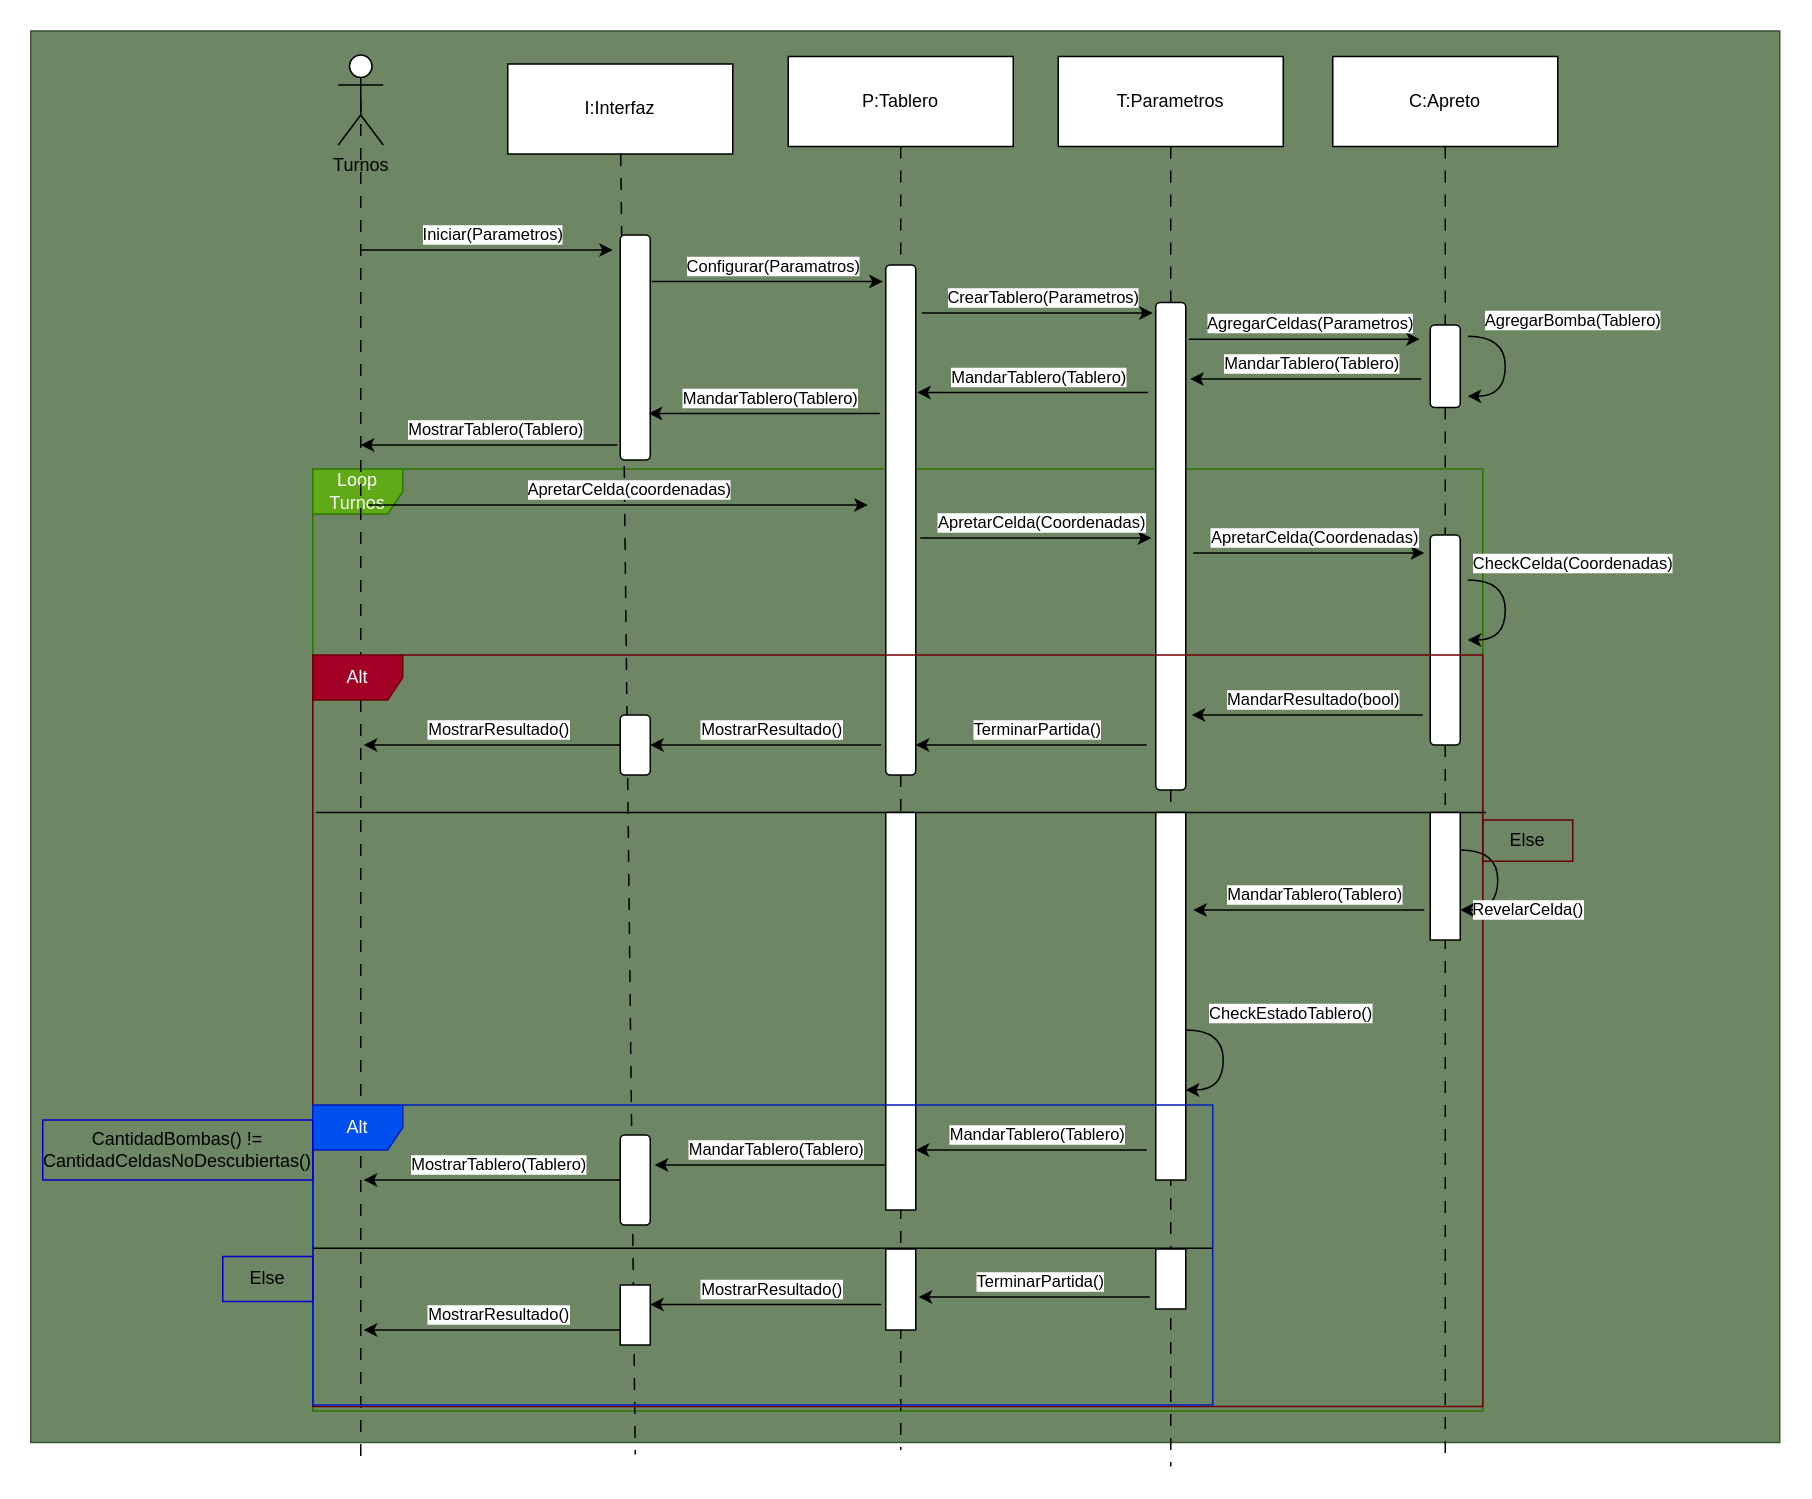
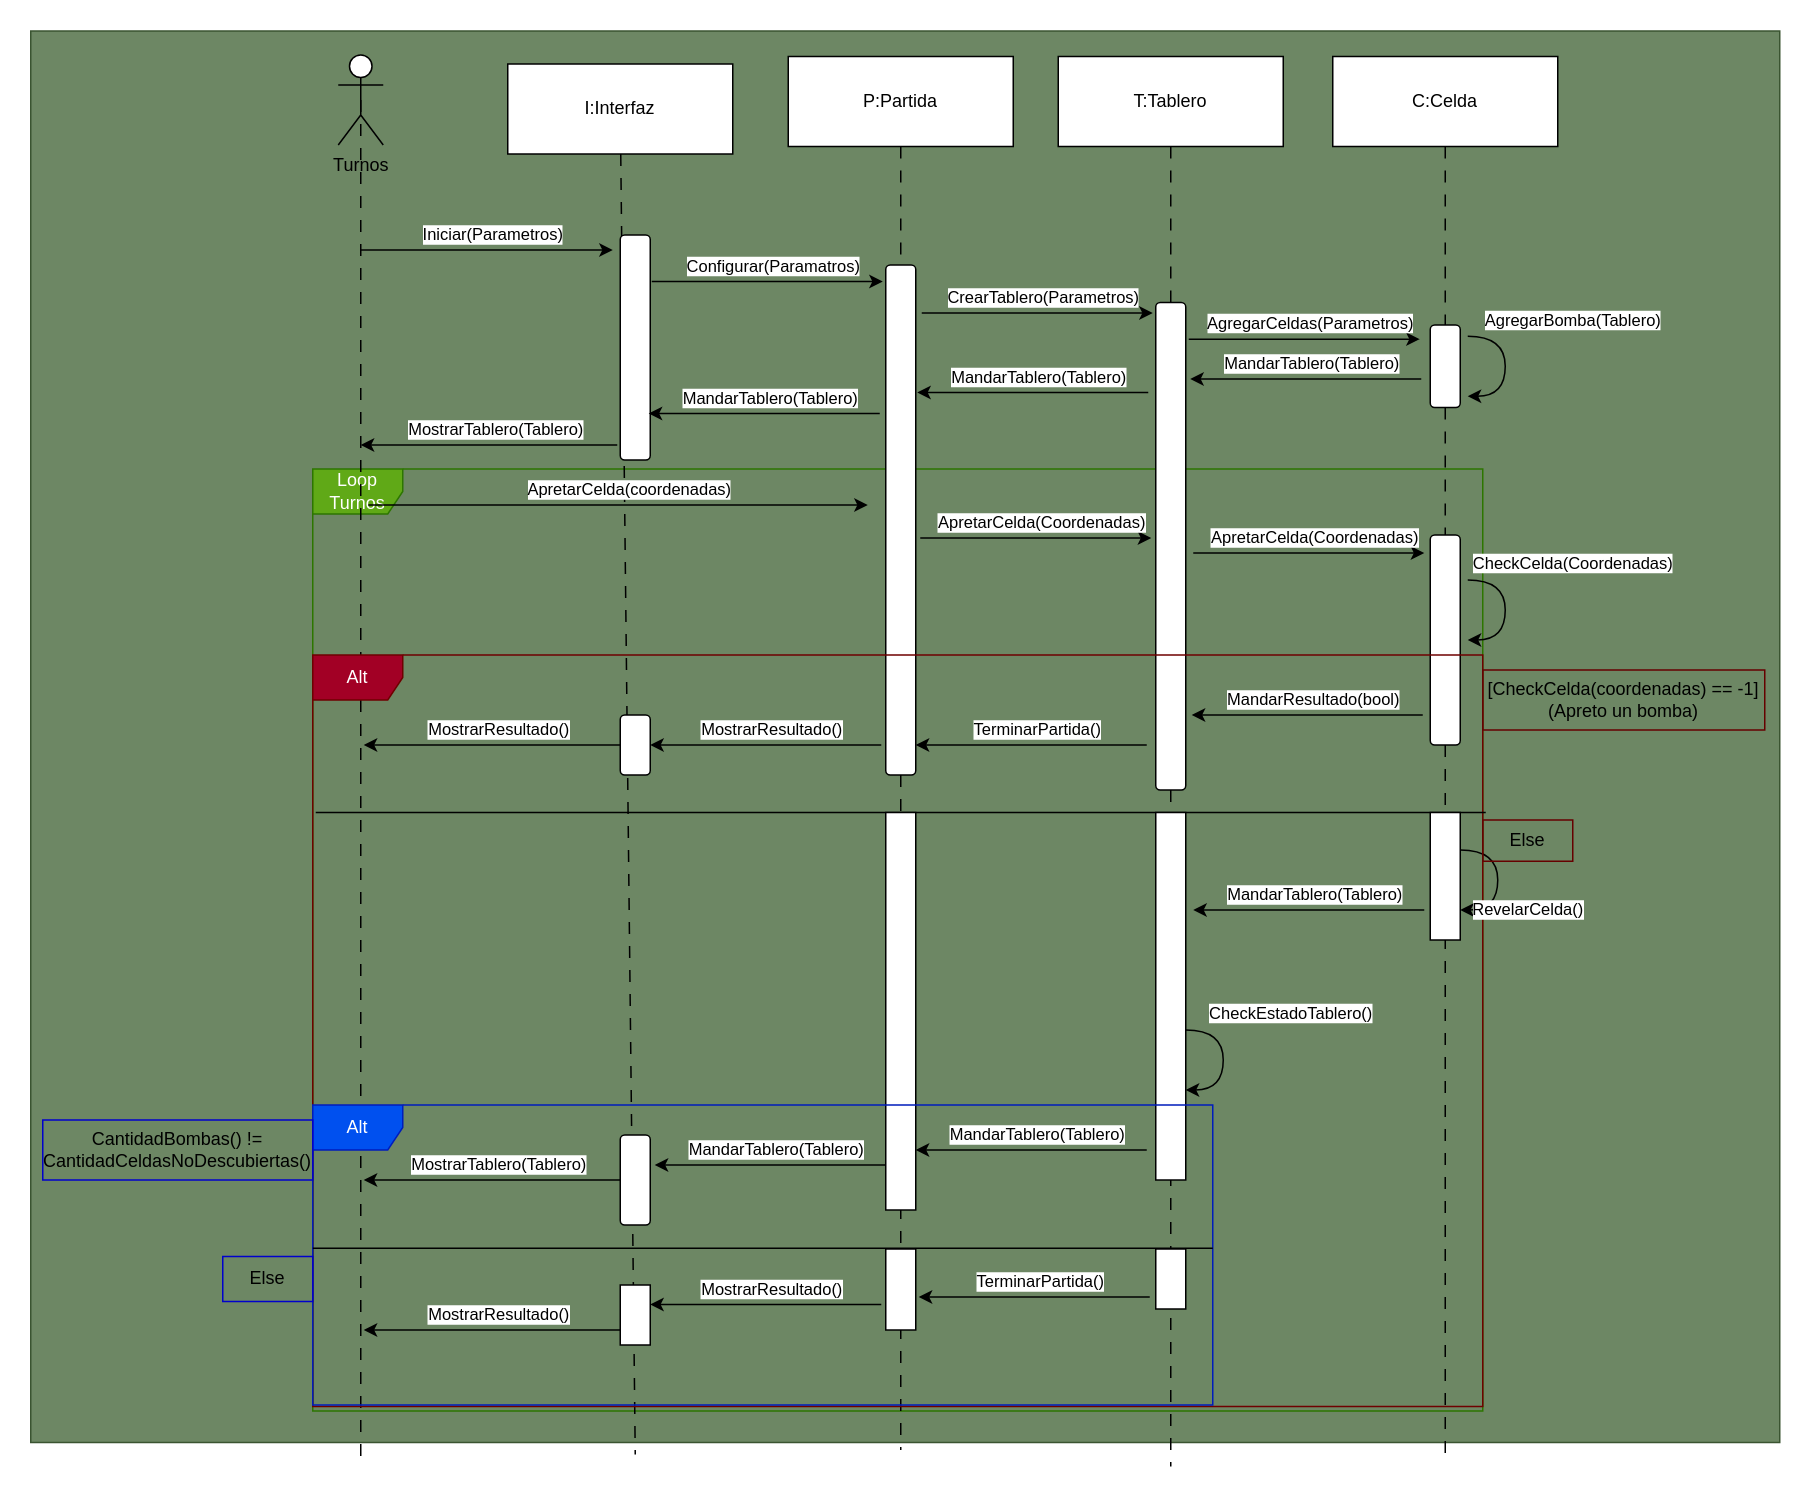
- <mxCell id="6" value="P:Tablero" style="rounded=0;whiteSpace=wrap;html=1;" parent="1" vertex="1"><mxGeometry x="525" y="37" width="150" height="60" as="geometry" /></mxCell>
+ <mxCell id="6" value="P:Partida" style="rounded=0;whiteSpace=wrap;html=1;" parent="1" vertex="1"><mxGeometry x="525" y="37" width="150" height="60" as="geometry" /></mxCell>
- <mxCell id="7" value="T:Parametros" style="rounded=0;whiteSpace=wrap;html=1;" parent="1" vertex="1"><mxGeometry x="705" y="37" width="150" height="60" as="geometry" /></mxCell>
+ <mxCell id="7" value="T:Tablero" style="rounded=0;whiteSpace=wrap;html=1;" parent="1" vertex="1"><mxGeometry x="705" y="37" width="150" height="60" as="geometry" /></mxCell>
- <mxCell id="26" value="C:Apreto" style="rounded=0;whiteSpace=wrap;html=1;" parent="1" vertex="1"><mxGeometry x="888" y="37" width="150" height="60" as="geometry" /></mxCell>
+ <mxCell id="26" value="C:Celda" style="rounded=0;whiteSpace=wrap;html=1;" parent="1" vertex="1"><mxGeometry x="888" y="37" width="150" height="60" as="geometry" /></mxCell>
+ <mxCell id="61" value="[CheckCelda(coordenadas) == -1] (Apreto un bomba)" style="rounded=0;whiteSpace=wrap;html=1;fillColor=none;fillStyle=auto;strokeColor=#660000;align=center;" vertex="1" parent="1"><mxGeometry x="988" y="446" width="188" height="40" as="geometry" /></mxCell>
